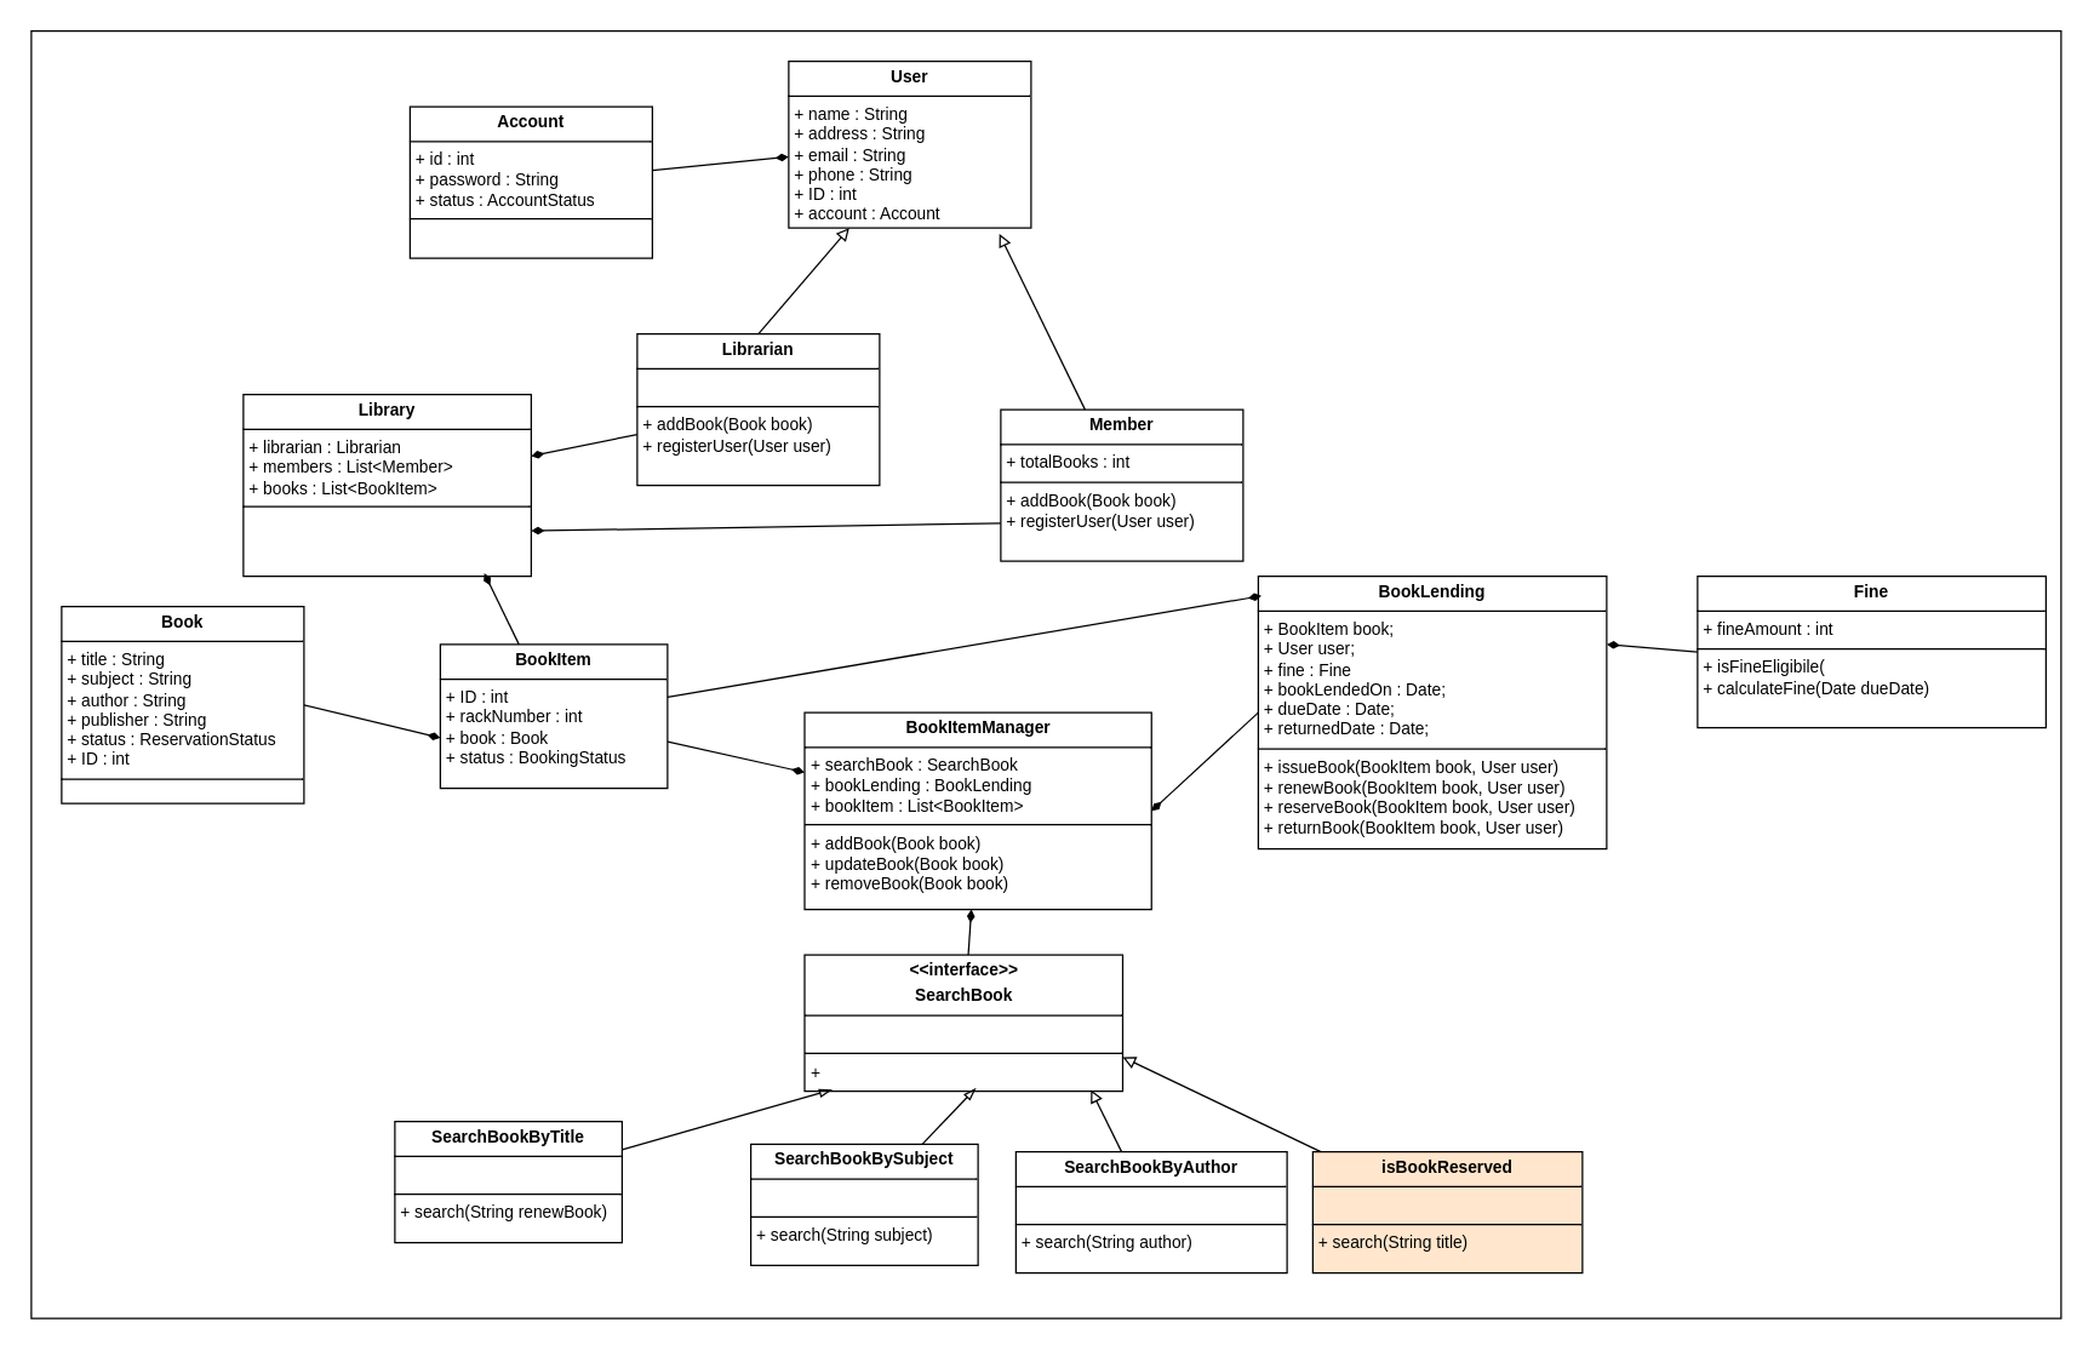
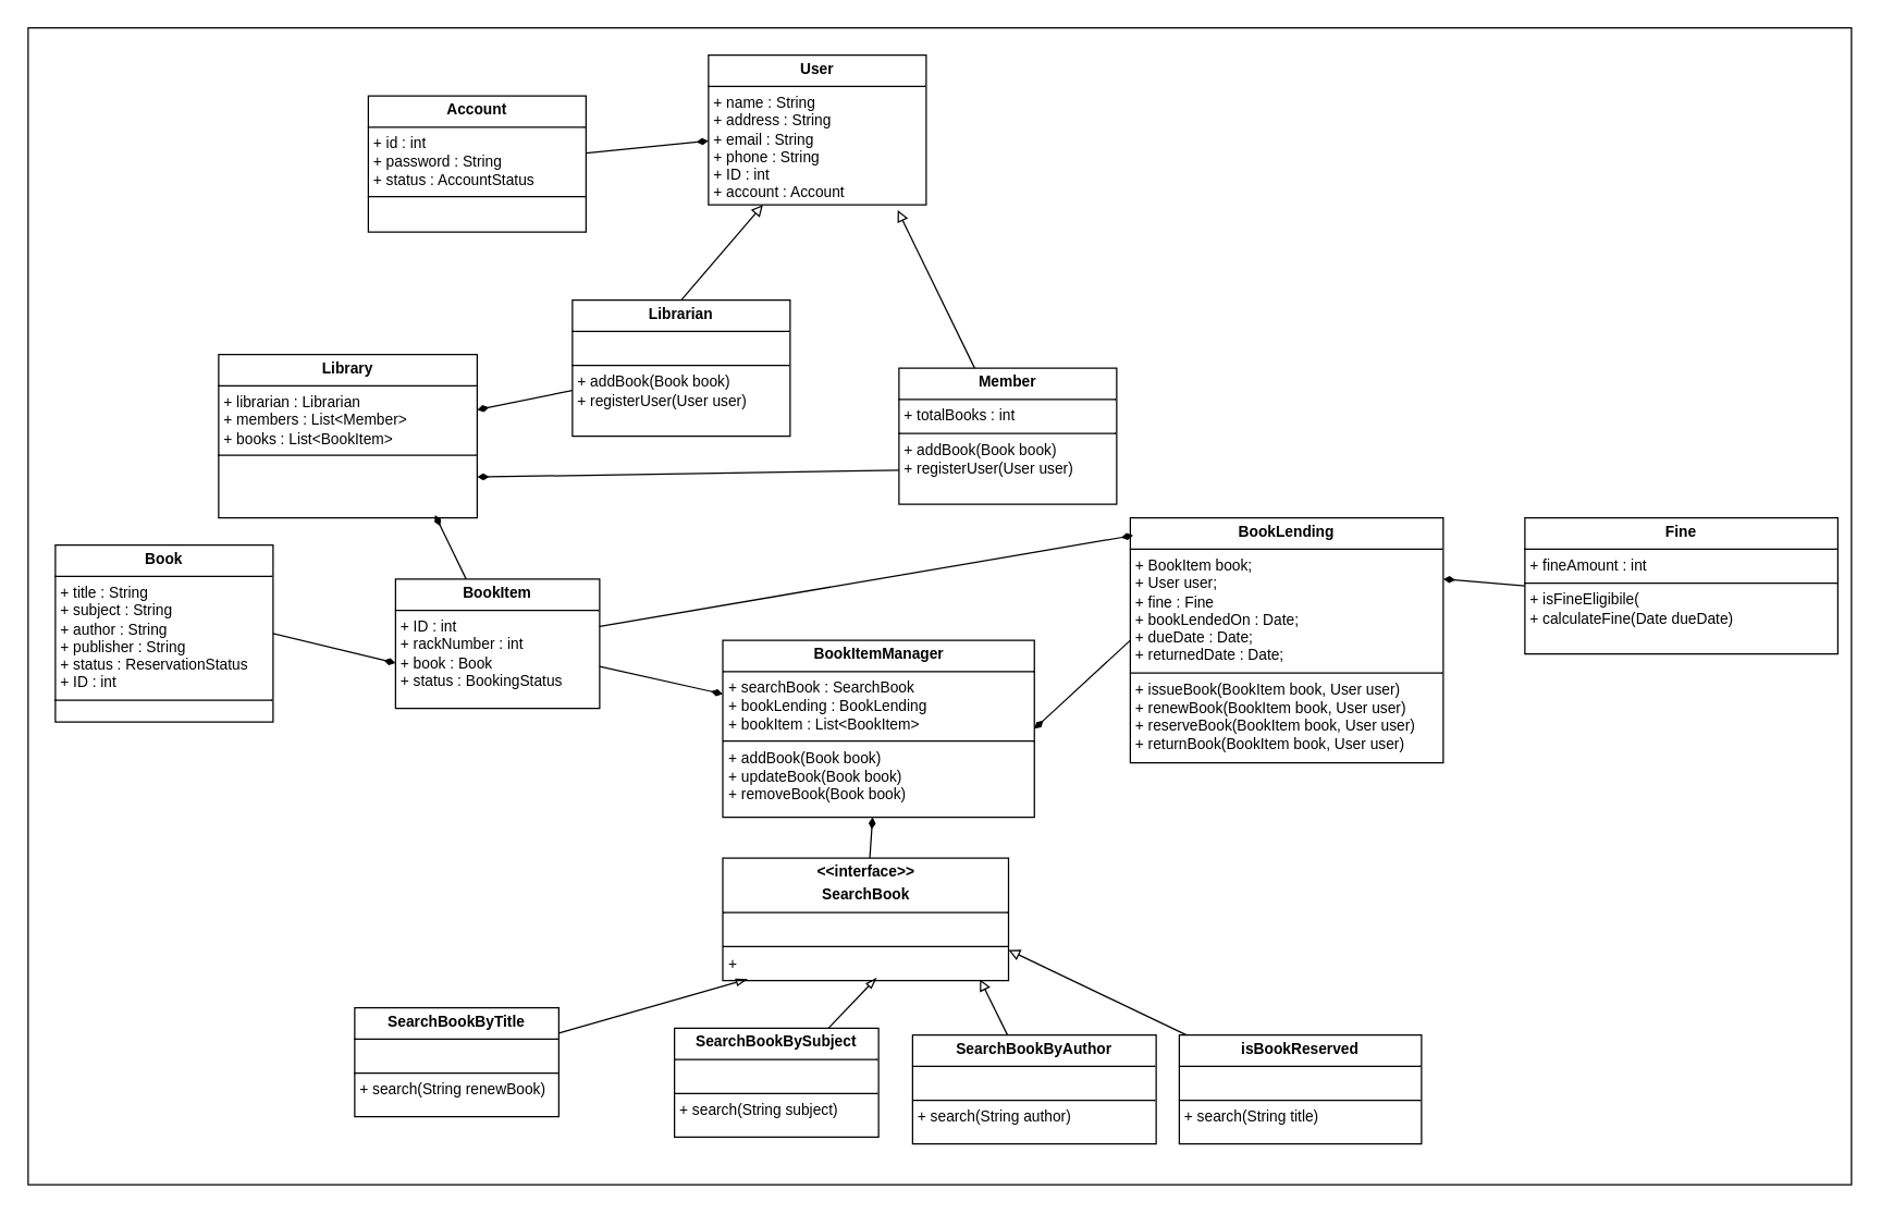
- <mxCell id="28" value="&lt;p style=&quot;margin:0px;margin-top:4px;text-align:center;&quot;&gt;&lt;b&gt;isBookReserved&lt;/b&gt;&lt;/p&gt;&lt;hr style=&quot;border-style:solid;&quot; size=&quot;1&quot;&gt;&lt;p style=&quot;margin:0px;margin-left:4px;&quot;&gt;&lt;br&gt;&lt;/p&gt;&lt;hr style=&quot;border-style:solid;&quot; size=&quot;1&quot;&gt;&lt;p style=&quot;margin:0px;margin-left:4px;&quot;&gt;+&amp;nbsp;&lt;span style=&quot;color: light-dark(rgb(0, 0, 0), rgb(255, 255, 255)); background-color: transparent;&quot;&gt;search(String title)&lt;/span&gt;&lt;/p&gt;" style="verticalAlign=top;align=left;overflow=fill;html=1;whiteSpace=wrap;fontFamily=Helvetica;fontSize=11;fontColor=default;labelBackgroundColor=none;fillColor=#ffe6cc;" vertex="1" parent="1"><mxGeometry x="866" y="760" width="178" height="80" as="geometry" /></mxCell>
+ <mxCell id="28" value="&lt;p style=&quot;margin:0px;margin-top:4px;text-align:center;&quot;&gt;&lt;b&gt;isBookReserved&lt;/b&gt;&lt;/p&gt;&lt;hr style=&quot;border-style:solid;&quot; size=&quot;1&quot;&gt;&lt;p style=&quot;margin:0px;margin-left:4px;&quot;&gt;&lt;br&gt;&lt;/p&gt;&lt;hr style=&quot;border-style:solid;&quot; size=&quot;1&quot;&gt;&lt;p style=&quot;margin:0px;margin-left:4px;&quot;&gt;+&amp;nbsp;&lt;span style=&quot;color: light-dark(rgb(0, 0, 0), rgb(255, 255, 255)); background-color: transparent;&quot;&gt;search(String title)&lt;/span&gt;&lt;/p&gt;" style="verticalAlign=top;align=left;overflow=fill;html=1;whiteSpace=wrap;fontFamily=Helvetica;fontSize=11;fontColor=default;labelBackgroundColor=none;" vertex="1" parent="1"><mxGeometry x="866" y="760" width="178" height="80" as="geometry" /></mxCell>
